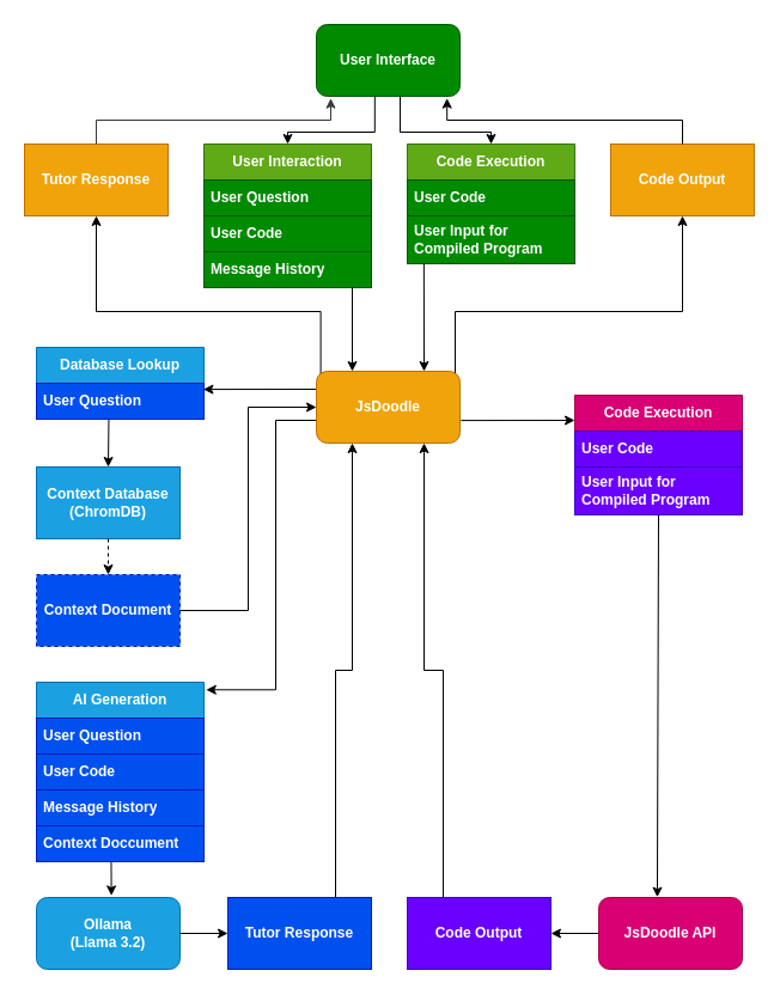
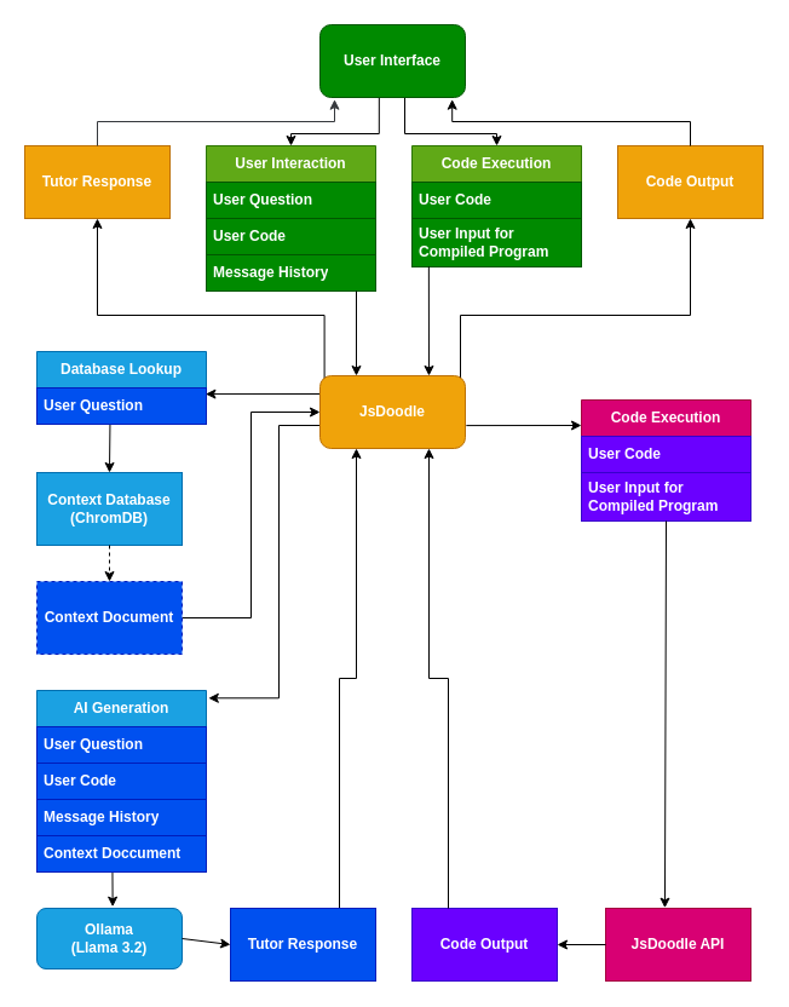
- <mxCell id="17" value="Ollama&lt;br&gt;(Llama 3.2)" style="rounded=1;fillColor=#1ba1e2;fontColor=light-dark(#ffffff, #121212);strokeColor=#006EAF;swimlaneLine=1;shadow=0;fontStyle=1;textShadow=0;labelBorderColor=none;labelBackgroundColor=none;html=1;whiteSpace=wrap;" parent="1" vertex="1"><mxGeometry x="30" y="750" width="120" height="60" as="geometry" /></mxCell>
+ <mxCell id="17" value="Ollama&lt;br&gt;(Llama 3.2)" style="rounded=1;fillColor=#1ba1e2;fontColor=light-dark(#ffffff, #121212);strokeColor=#006EAF;swimlaneLine=1;shadow=0;fontStyle=1;textShadow=0;labelBorderColor=none;labelBackgroundColor=none;html=1;whiteSpace=wrap;" parent="1" vertex="1"><mxGeometry x="30" y="750" width="120" height="50" as="geometry" /></mxCell>
- <mxCell id="33" value="JsDoodle API" style="rounded=1;fillColor=light-dark(#D80073,#C962CC);fontColor=light-dark(#ffffff, #121212);strokeColor=#A50040;swimlaneLine=1;shadow=0;fontStyle=1;textShadow=0;labelBorderColor=none;labelBackgroundColor=none;html=1;whiteSpace=wrap;" parent="1" vertex="1"><mxGeometry x="500" y="750" width="120" height="60" as="geometry" /></mxCell>
+ <mxCell id="33" value="JsDoodle API" style="fillColor=light-dark(#D80073,#C962CC);fontColor=light-dark(#ffffff, #121212);strokeColor=#A50040;swimlaneLine=1;shadow=0;fontStyle=1;textShadow=0;labelBorderColor=none;labelBackgroundColor=none;html=1;whiteSpace=wrap;rounded=0;" parent="1" vertex="1"><mxGeometry x="500" y="750" width="120" height="60" as="geometry" /></mxCell>
